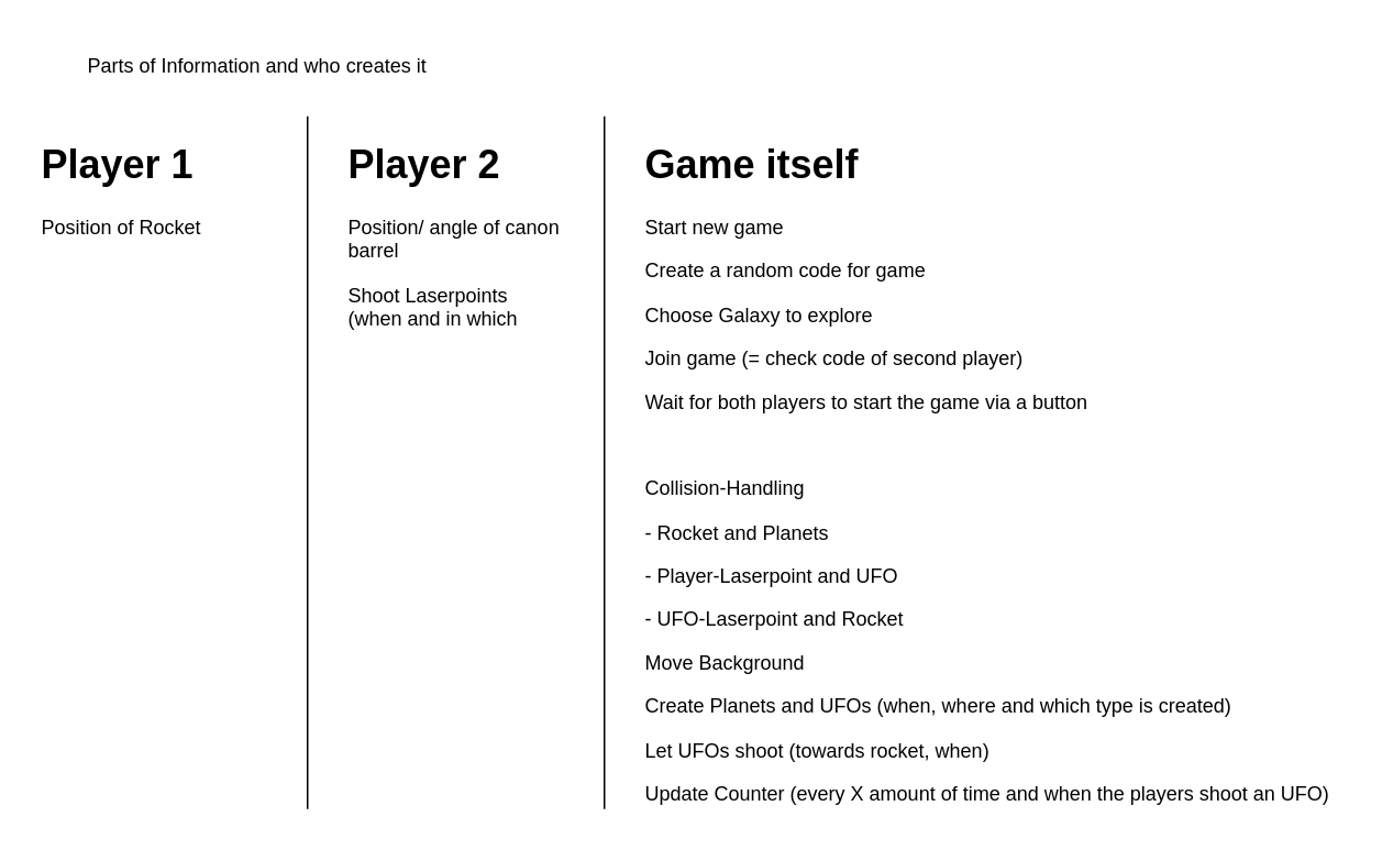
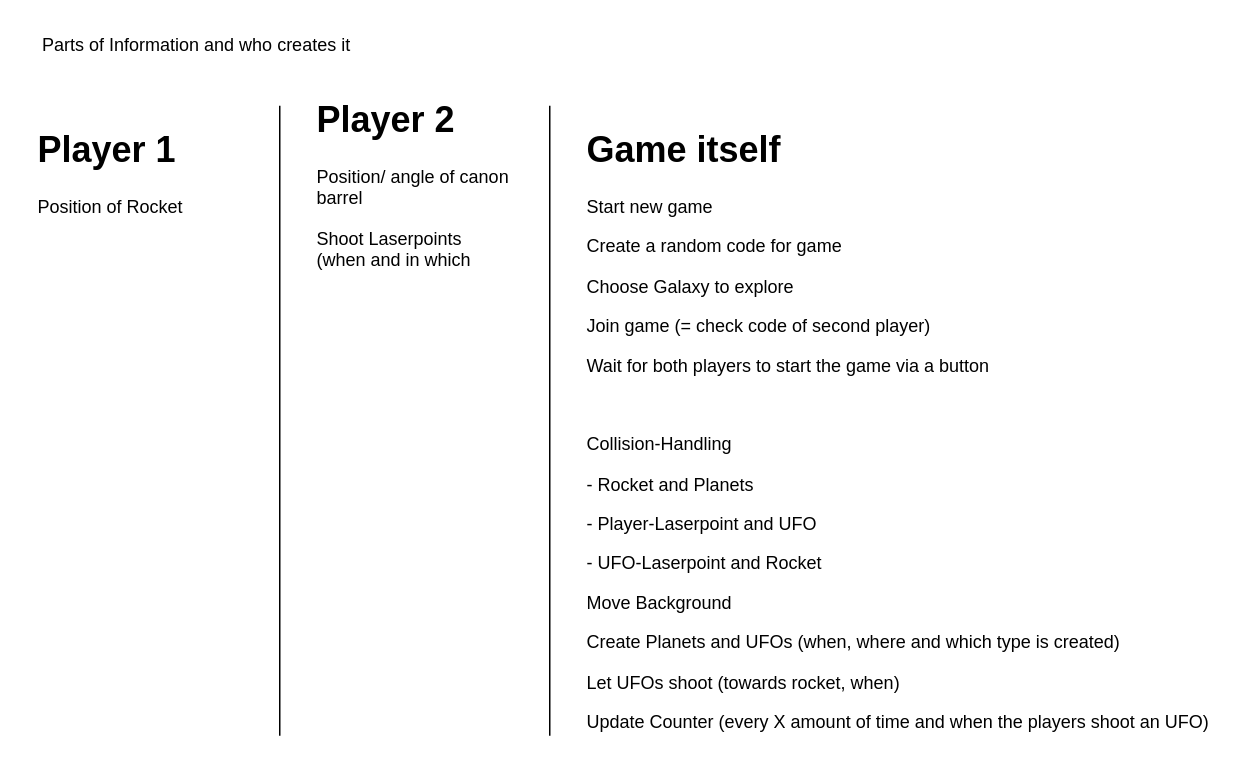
- <mxCell id="7" value="Parts of Information and who creates it" style="text;html=1;strokeColor=none;fillColor=none;align=left;verticalAlign=middle;whiteSpace=wrap;rounded=0;" vertex="1" parent="1"><mxGeometry x="51" y="30" width="750" height="20" as="geometry" /></mxCell>
+ <mxCell id="7" value="Parts of Information and who creates it" style="text;html=1;strokeColor=none;fillColor=none;align=left;verticalAlign=middle;whiteSpace=wrap;rounded=0;" vertex="1" parent="1"><mxGeometry x="26" y="20" width="750" height="20" as="geometry" /></mxCell>
- <mxCell id="3" value="&lt;h1&gt;Player 2&lt;/h1&gt;&lt;p&gt;&lt;span&gt;Position/ angle of canon barrel&amp;nbsp;&lt;/span&gt;&lt;/p&gt;&lt;p&gt;&lt;span&gt;Shoot Laserpoints (when and in which direction they are flowing)&lt;/span&gt;&lt;br&gt;&lt;/p&gt;" style="text;html=1;strokeColor=none;fillColor=none;spacing=5;spacingTop=-20;whiteSpace=wrap;overflow=hidden;rounded=0;" vertex="1" parent="1"><mxGeometry x="206" y="80" width="140" height="120" as="geometry" /></mxCell>
+ <mxCell id="3" value="&lt;h1&gt;Player 2&lt;/h1&gt;&lt;p&gt;&lt;span&gt;Position/ angle of canon barrel&amp;nbsp;&lt;/span&gt;&lt;/p&gt;&lt;p&gt;&lt;span&gt;Shoot Laserpoints (when and in which direction they are flowing)&lt;/span&gt;&lt;br&gt;&lt;/p&gt;" style="text;html=1;strokeColor=none;fillColor=none;spacing=5;spacingTop=-20;whiteSpace=wrap;overflow=hidden;rounded=0;" vertex="1" parent="1"><mxGeometry x="206" y="60" width="140" height="120" as="geometry" /></mxCell>
